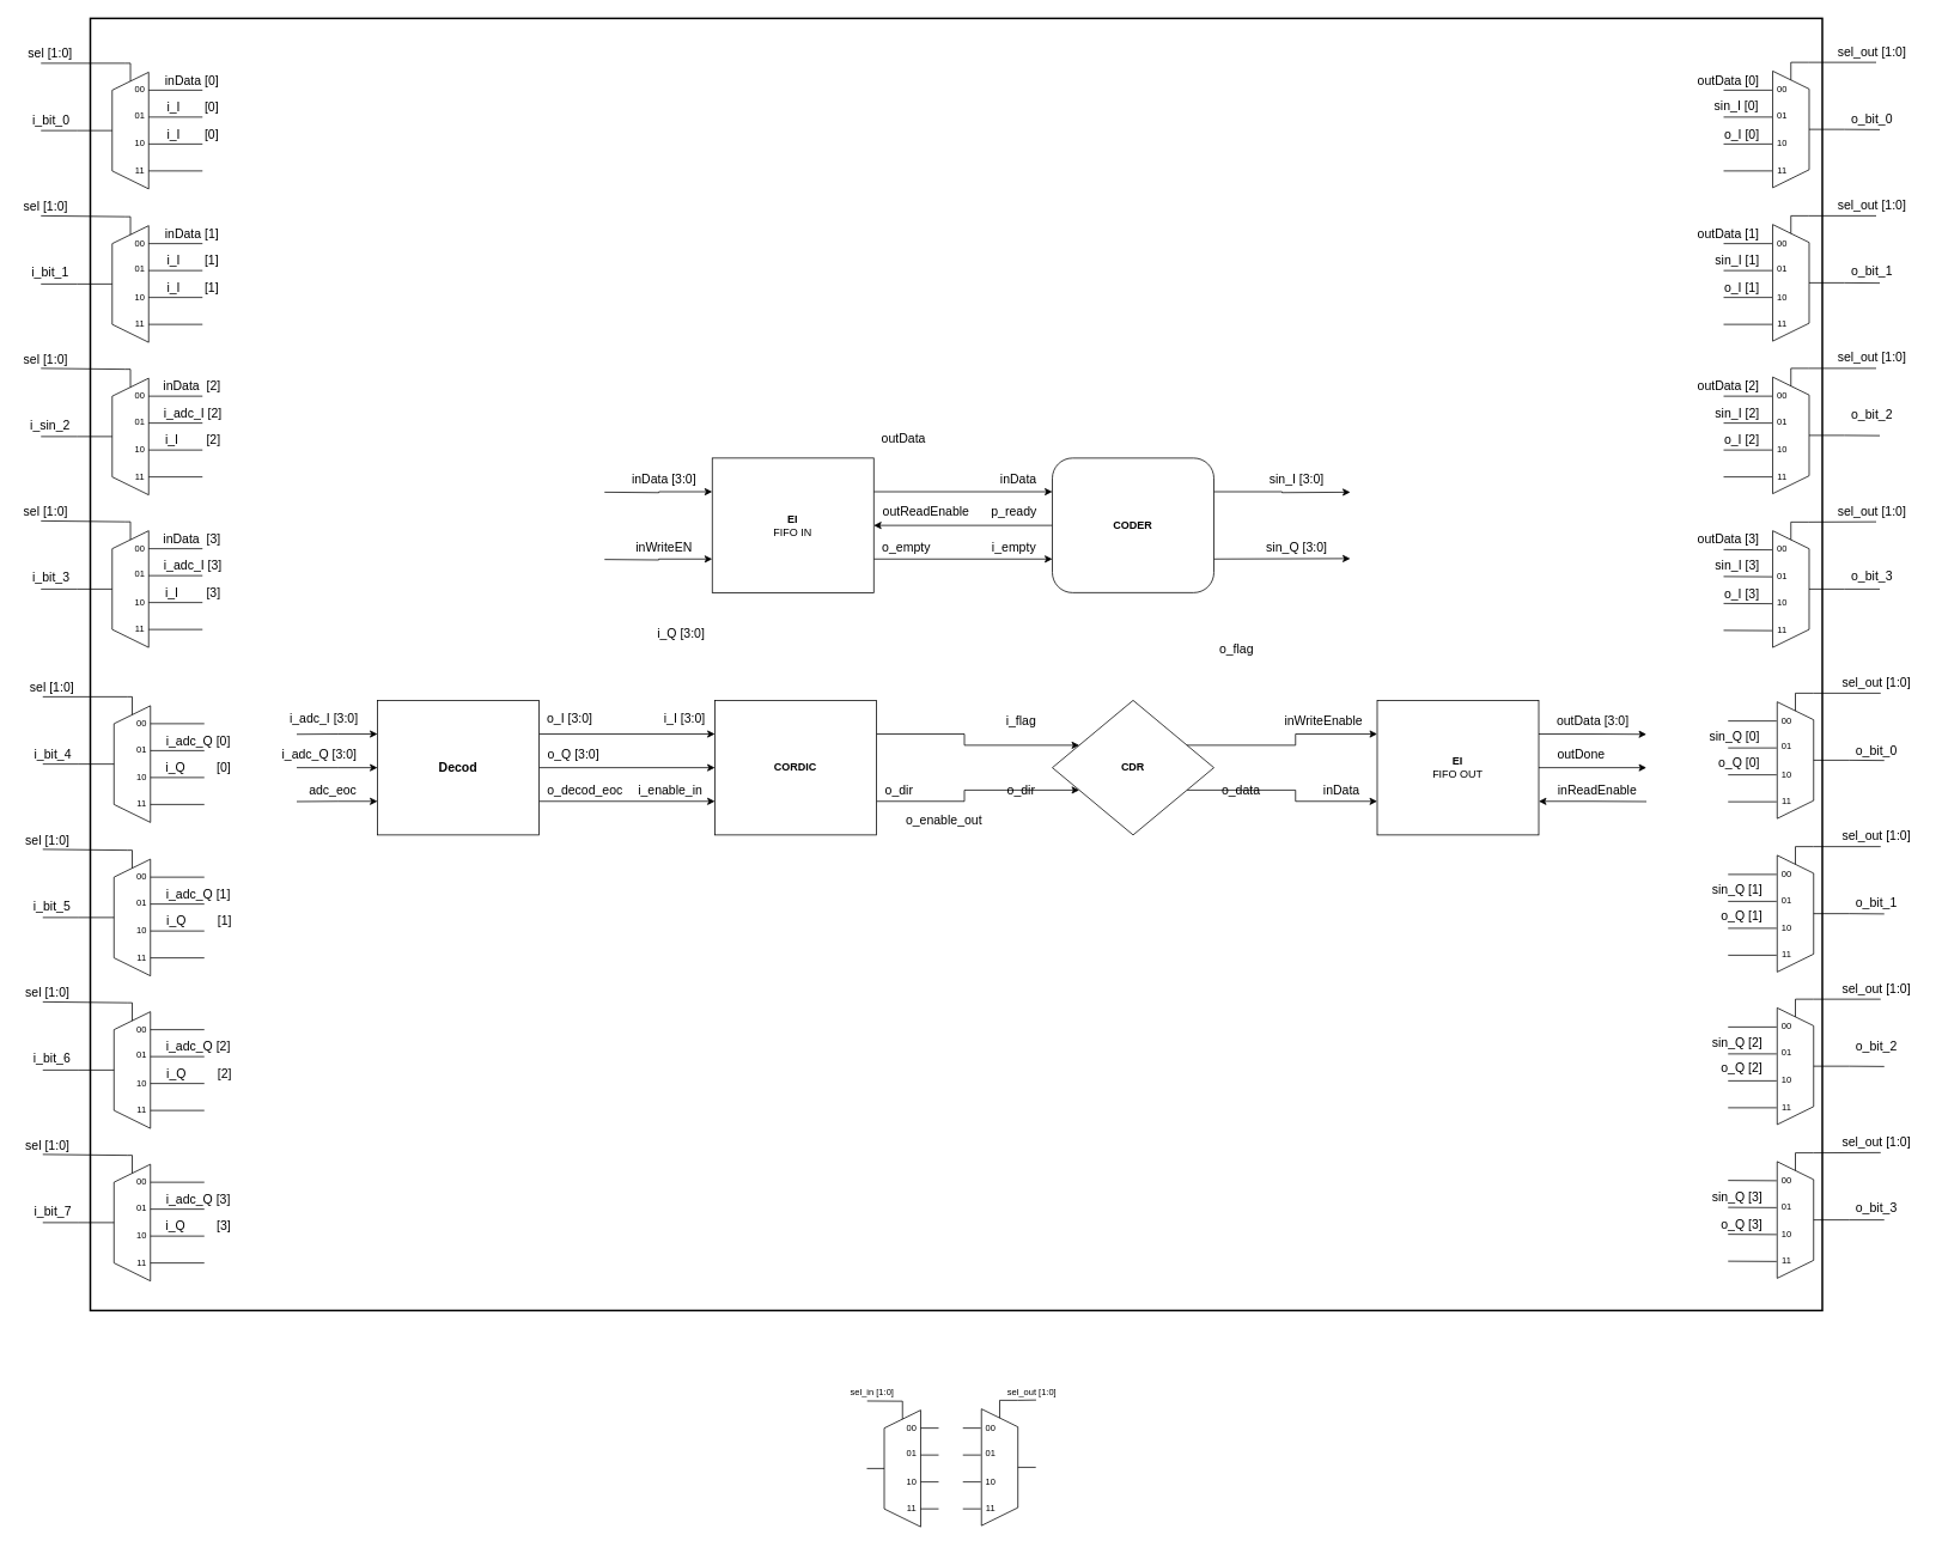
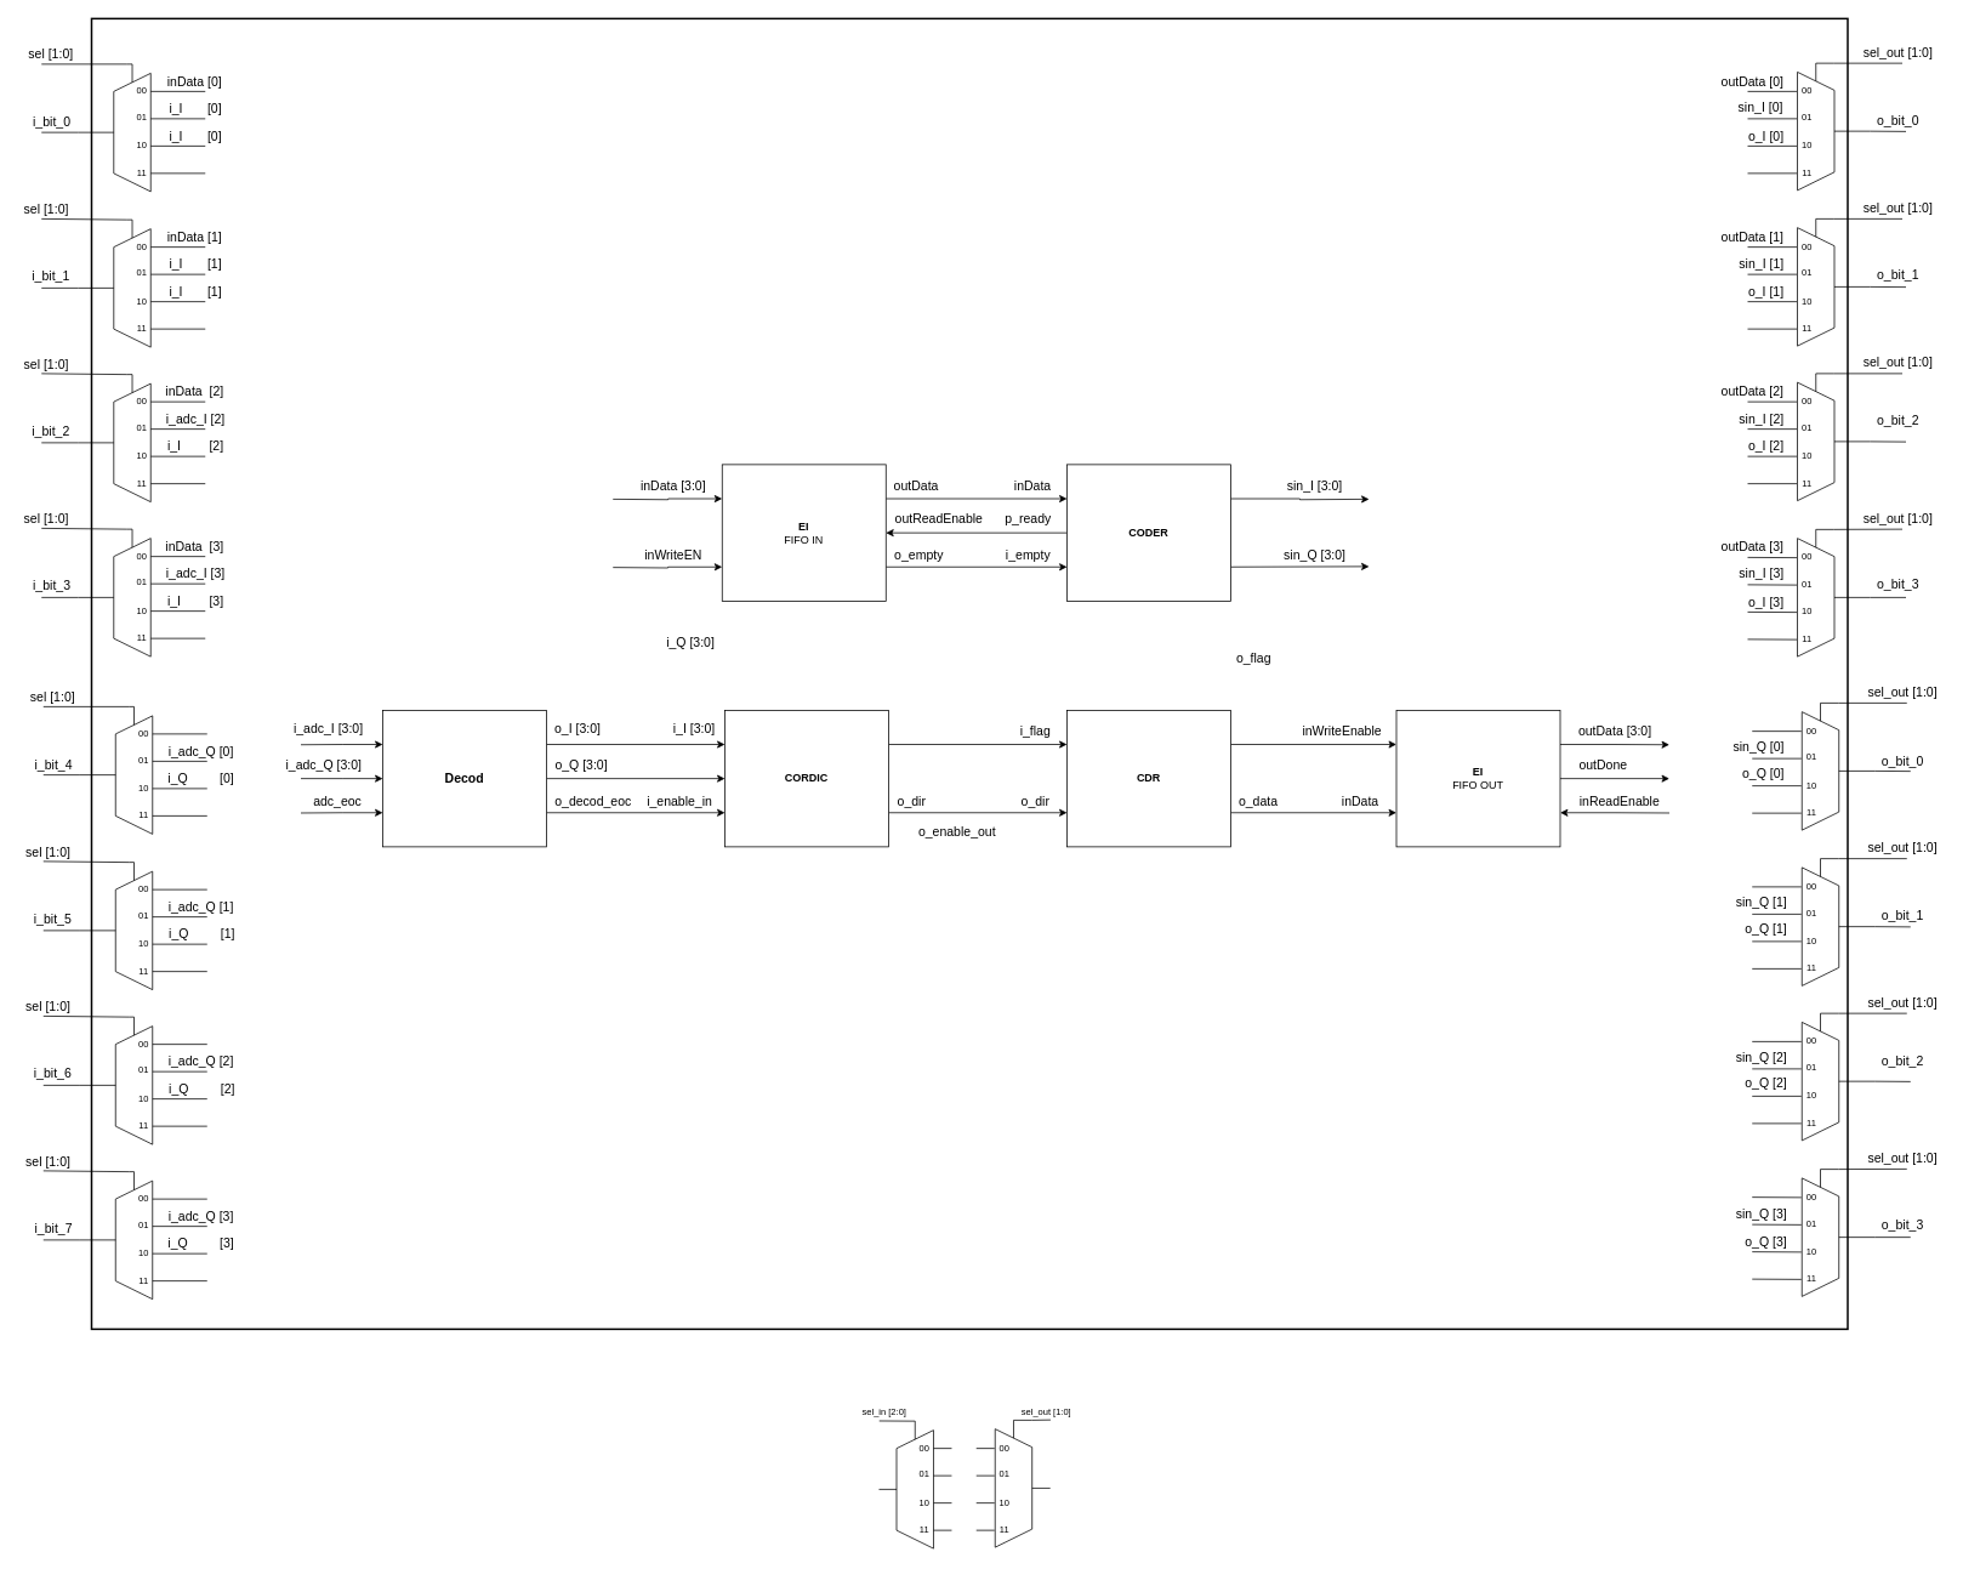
- <mxCell id="138" value="i_sin_2" style="text;html=1;align=center;verticalAlign=middle;resizable=0;points=[];autosize=1;strokeColor=none;fillColor=none;fontSize=14;" vertex="1" parent="122"><mxGeometry x="5" y="73" width="60" height="20" as="geometry" /></mxCell>
+ <mxCell id="138" value="i_bit_2" style="text;html=1;align=center;verticalAlign=middle;resizable=0;points=[];autosize=1;strokeColor=none;fillColor=none;fontSize=14;" vertex="1" parent="122"><mxGeometry x="5" y="73" width="60" height="20" as="geometry" /></mxCell>
- <mxCell id="31" value="outData" style="text;html=1;align=center;verticalAlign=middle;resizable=0;points=[];autosize=1;strokeColor=none;fillColor=none;fontSize=14;" vertex="1" parent="1"><mxGeometry x="976" y="478" width="60" height="20" as="geometry" /></mxCell>
+ <mxCell id="31" value="outData" style="text;html=1;align=center;verticalAlign=middle;resizable=0;points=[];autosize=1;strokeColor=none;fillColor=none;fontSize=14;" vertex="1" parent="1"><mxGeometry x="976" y="523" width="60" height="20" as="geometry" /></mxCell>
- <mxCell id="10" value="&lt;b&gt;CODER&lt;br&gt;&lt;/b&gt;" style="whiteSpace=wrap;html=1;rounded=1;" vertex="1" parent="1"><mxGeometry x="1172" y="510" width="180" height="150" as="geometry" /></mxCell>
+ <mxCell id="10" value="&lt;b&gt;CODER&lt;br&gt;&lt;/b&gt;" style="rounded=0;whiteSpace=wrap;html=1;" vertex="1" parent="1"><mxGeometry x="1172" y="510" width="180" height="150" as="geometry" /></mxCell>
- <mxCell id="24" value="&lt;b&gt;CDR&lt;/b&gt;" style="rhombus;whiteSpace=wrap;html=1;" vertex="1" parent="1"><mxGeometry x="1172" y="780" width="180" height="150" as="geometry" /></mxCell>
+ <mxCell id="24" value="&lt;b&gt;CDR&lt;/b&gt;" style="rounded=0;whiteSpace=wrap;html=1;" vertex="1" parent="1"><mxGeometry x="1172" y="780" width="180" height="150" as="geometry" /></mxCell>
- <mxCell id="60" value="&lt;font style=&quot;font-size: 10px;&quot;&gt;sel_in [1:0]&lt;/font&gt;" style="text;html=1;align=center;verticalAlign=middle;resizable=0;points=[];autosize=1;strokeColor=none;fillColor=none;fontSize=14;" vertex="1" parent="59"><mxGeometry x="-14" width="60" height="20" as="geometry" /></mxCell>
+ <mxCell id="60" value="&lt;font style=&quot;font-size: 10px;&quot;&gt;sel_in [2:0]&lt;/font&gt;" style="text;html=1;align=center;verticalAlign=middle;resizable=0;points=[];autosize=1;strokeColor=none;fillColor=none;fontSize=14;" vertex="1" parent="59"><mxGeometry x="-14" width="60" height="20" as="geometry" /></mxCell>
